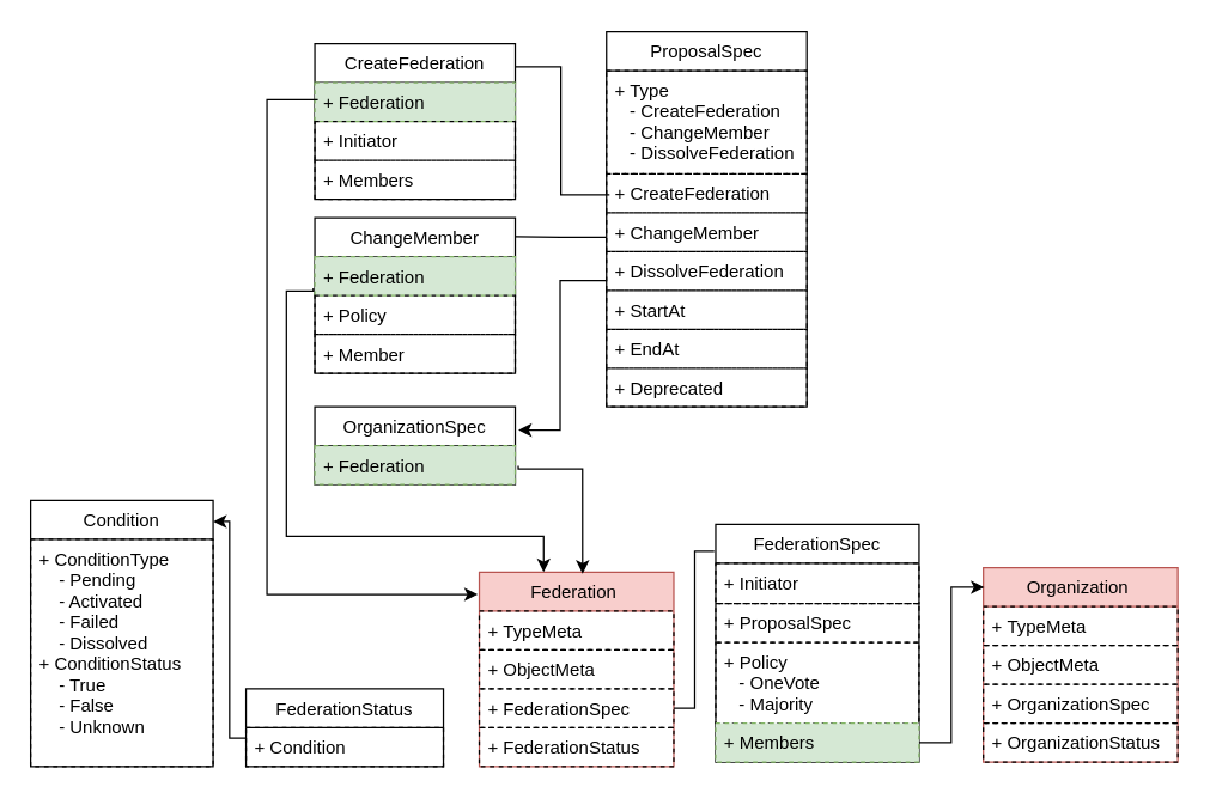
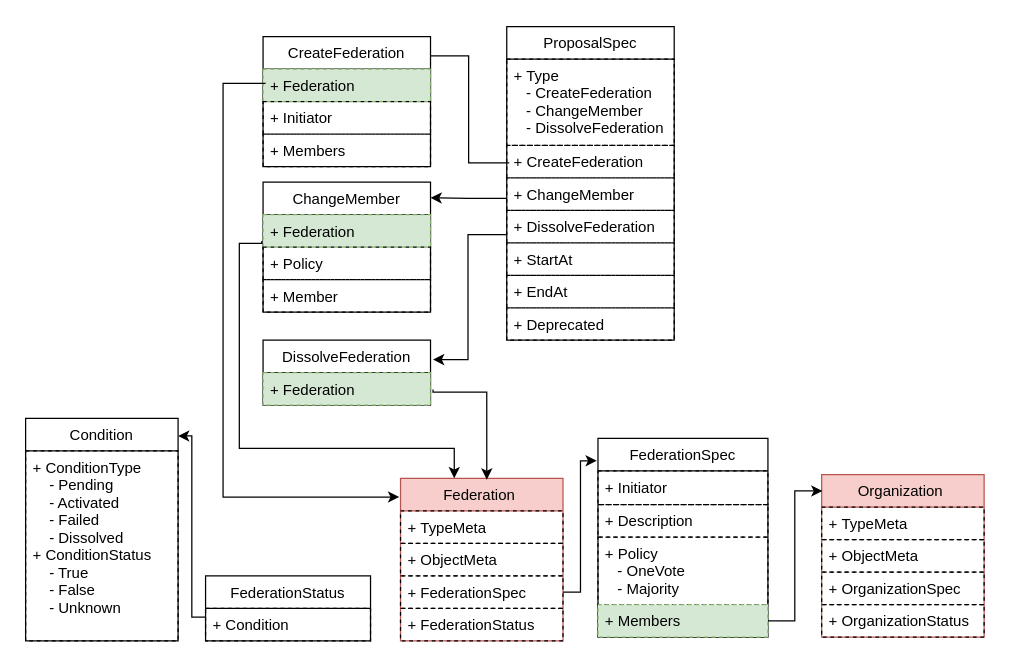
- <mxCell id="45" value="" style="endArrow=none;html=1;rounded=0;exitX=0;exitY=0.635;exitDx=0;exitDy=0;exitPerimeter=0;entryX=1;entryY=0.12;entryDx=0;entryDy=0;entryPerimeter=0;edgeStyle=orthogonalEdgeStyle;" parent="1" source="10" target="31" edge="1"><mxGeometry width="50" height="50" relative="1" as="geometry"><mxPoint x="405" y="164.988" as="sourcePoint" /><mxPoint x="341.99" y="72.996" as="targetPoint" /></mxGeometry></mxCell>
+ <mxCell id="45" value="" style="endArrow=classic;html=1;rounded=0;exitX=0;exitY=0.635;exitDx=0;exitDy=0;exitPerimeter=0;entryX=1;entryY=0.12;entryDx=0;entryDy=0;entryPerimeter=0;edgeStyle=orthogonalEdgeStyle;" parent="1" source="10" target="31" edge="1"><mxGeometry width="50" height="50" relative="1" as="geometry"><mxPoint x="405" y="164.988" as="sourcePoint" /><mxPoint x="341.99" y="72.996" as="targetPoint" /></mxGeometry></mxCell>
- <mxCell id="35" value="OrganizationSpec" style="swimlane;fontStyle=0;childLayout=stackLayout;horizontal=1;startSize=26;fillColor=none;horizontalStack=0;resizeParent=1;resizeParentMax=0;resizeLast=0;collapsible=1;marginBottom=0;rounded=0;shadow=0;comic=0;swimlaneLine=1;glass=0;swimlaneFillColor=none;" parent="1" vertex="1"><mxGeometry x="210" y="271.5" width="134" height="52" as="geometry"><mxRectangle x="110" y="120" width="90" height="26" as="alternateBounds" /></mxGeometry></mxCell>
+ <mxCell id="35" value="DissolveFederation" style="swimlane;fontStyle=0;childLayout=stackLayout;horizontal=1;startSize=26;fillColor=none;horizontalStack=0;resizeParent=1;resizeParentMax=0;resizeLast=0;collapsible=1;marginBottom=0;rounded=0;shadow=0;comic=0;swimlaneLine=1;glass=0;swimlaneFillColor=none;" parent="1" vertex="1"><mxGeometry x="210" y="271.5" width="134" height="52" as="geometry"><mxRectangle x="110" y="120" width="90" height="26" as="alternateBounds" /></mxGeometry></mxCell>
- <mxCell id="43" value="" style="endArrow=none;html=1;rounded=0;entryX=-0.007;entryY=0.113;entryDx=0;entryDy=0;entryPerimeter=0;edgeStyle=orthogonalEdgeStyle;" parent="1" source="18" target="2" edge="1"><mxGeometry width="50" height="50" relative="1" as="geometry"><mxPoint x="327.01" y="511.002" as="sourcePoint" /><mxPoint x="236.04" y="469.012" as="targetPoint" /></mxGeometry></mxCell>
+ <mxCell id="43" value="" style="endArrow=classic;html=1;rounded=0;entryX=-0.007;entryY=0.113;entryDx=0;entryDy=0;entryPerimeter=0;edgeStyle=orthogonalEdgeStyle;" parent="1" source="18" target="2" edge="1"><mxGeometry width="50" height="50" relative="1" as="geometry"><mxPoint x="327.01" y="511.002" as="sourcePoint" /><mxPoint x="236.04" y="469.012" as="targetPoint" /></mxGeometry></mxCell>
- <mxCell id="4" value="+ ProposalSpec" style="text;strokeColor=#000000;fillColor=none;align=left;verticalAlign=top;spacingLeft=4;spacingRight=4;overflow=hidden;rotatable=0;points=[[0,0.5],[1,0.5]];portConstraint=eastwest;rounded=0;dashed=1;glass=0;" parent="2" vertex="1"><mxGeometry y="53" width="136" height="26" as="geometry" /></mxCell>
+ <mxCell id="4" value="+ Description" style="text;strokeColor=#000000;fillColor=none;align=left;verticalAlign=top;spacingLeft=4;spacingRight=4;overflow=hidden;rotatable=0;points=[[0,0.5],[1,0.5]];portConstraint=eastwest;rounded=0;dashed=1;glass=0;" parent="2" vertex="1"><mxGeometry y="53" width="136" height="26" as="geometry" /></mxCell>
